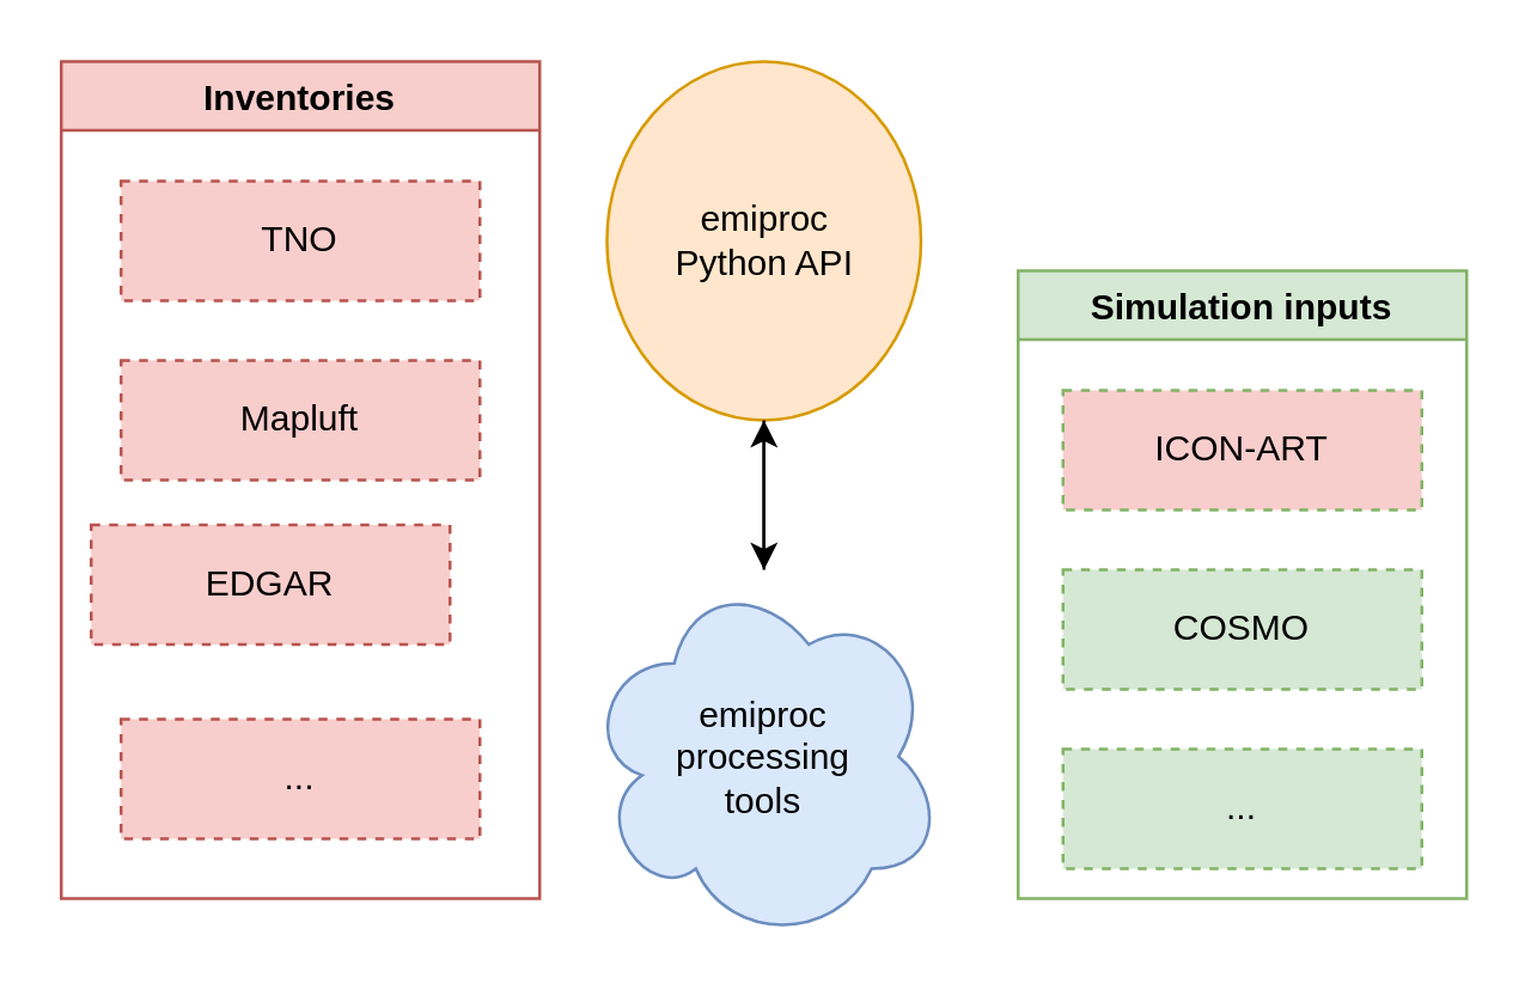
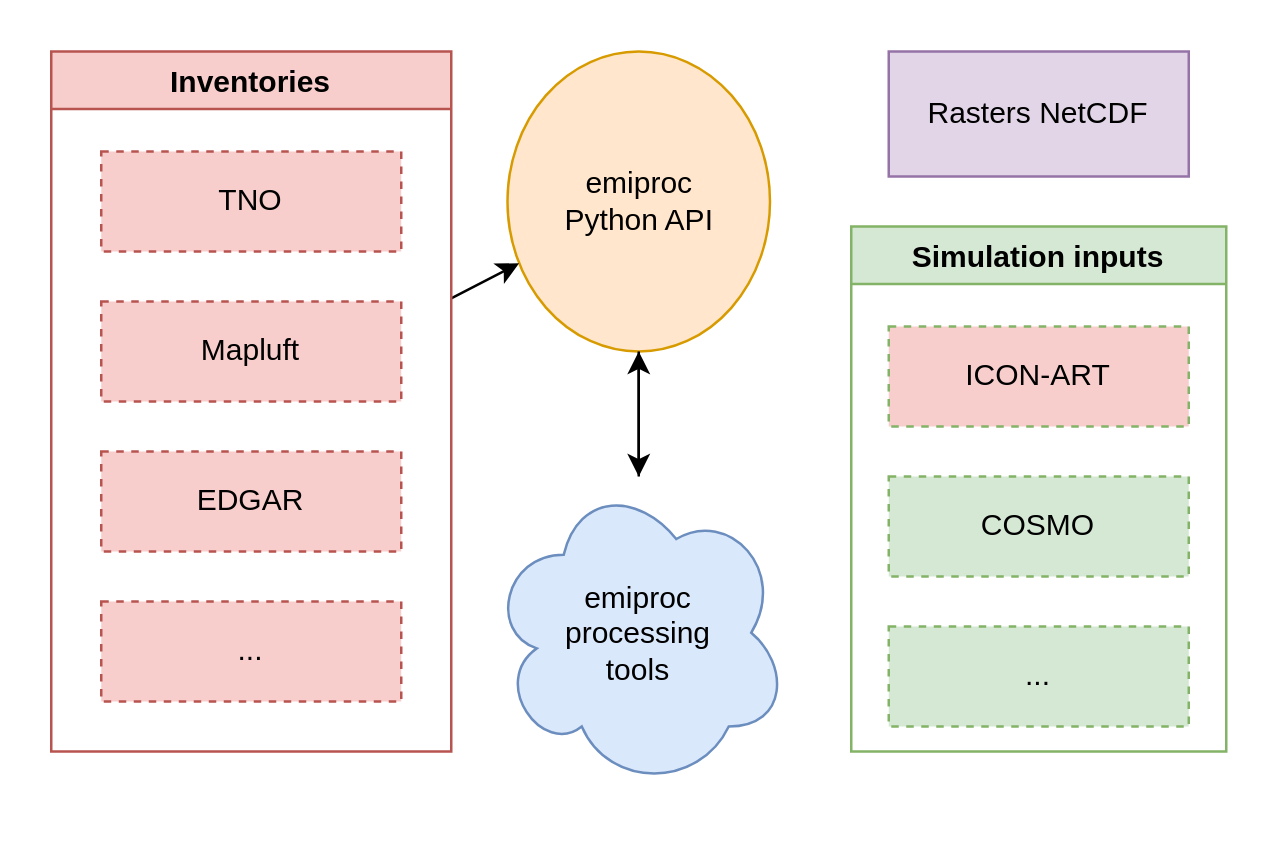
+ <mxCell id="16" value="Rasters NetCDF" style="rounded=0;whiteSpace=wrap;html=1;fillColor=#e1d5e7;strokeColor=#9673a6;" parent="1" vertex="1"><mxGeometry x="355" y="20" width="120" height="50" as="geometry" /></mxCell>
+ <mxCell id="3" value="" style="endArrow=classic;html=1;rounded=0;" parent="1" source="6" target="2" edge="1"><mxGeometry width="50" height="50" relative="1" as="geometry"><mxPoint x="300" y="270" as="sourcePoint" /><mxPoint x="350" y="220" as="targetPoint" /></mxGeometry></mxCell>
- <mxCell id="8" value="EDGAR" style="rounded=0;whiteSpace=wrap;html=1;dashed=1;fillColor=#f8cecc;strokeColor=#b85450;" parent="6" vertex="1"><mxGeometry x="10" y="155" width="120" height="40" as="geometry" /></mxCell>
+ <mxCell id="8" value="EDGAR" style="rounded=0;whiteSpace=wrap;html=1;dashed=1;fillColor=#f8cecc;strokeColor=#b85450;" parent="6" vertex="1"><mxGeometry x="20" y="160" width="120" height="40" as="geometry" /></mxCell>
